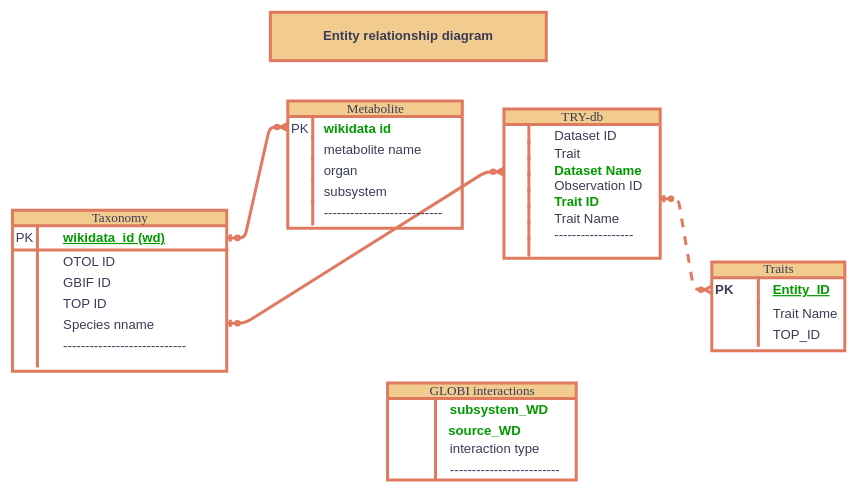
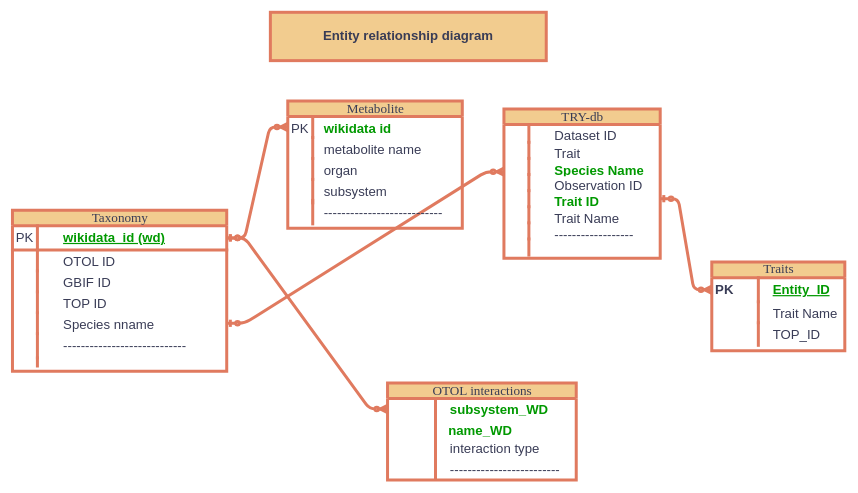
- <mxCell id="16" value="&lt;span style=&quot;white-space: pre;&quot;&gt;&#09;&lt;/span&gt;Dataset Name" style="shape=partialRectangle;top=0;left=0;right=0;bottom=0;html=1;align=left;verticalAlign=top;fillColor=none;spacingLeft=34;spacingRight=4;whiteSpace=wrap;overflow=hidden;rotatable=0;points=[[0,0.5],[1,0.5]];portConstraint=eastwest;dropTarget=0;fontSize=22;labelBackgroundColor=none;fontColor=#009900;fontStyle=1;strokeColor=#E07A5F;strokeWidth=5;" parent="11" vertex="1"><mxGeometry y="82.418" width="260.55" height="26.866" as="geometry" /></mxCell>
+ <mxCell id="16" value="&lt;span style=&quot;white-space: pre;&quot;&gt;&#09;&lt;/span&gt;Species Name" style="shape=partialRectangle;top=0;left=0;right=0;bottom=0;html=1;align=left;verticalAlign=top;fillColor=none;spacingLeft=34;spacingRight=4;whiteSpace=wrap;overflow=hidden;rotatable=0;points=[[0,0.5],[1,0.5]];portConstraint=eastwest;dropTarget=0;fontSize=22;labelBackgroundColor=none;fontColor=#009900;fontStyle=1;strokeColor=#E07A5F;strokeWidth=5;" parent="11" vertex="1"><mxGeometry y="82.418" width="260.55" height="26.866" as="geometry" /></mxCell>
- <mxCell id="35" value="" style="edgeStyle=entityRelationEdgeStyle;html=1;endArrow=ERzeroToMany;startArrow=ERzeroToOne;labelBackgroundColor=none;fontFamily=Verdana;fontSize=22;entryX=0;entryY=0.5;strokeColor=#E07A5F;fontColor=default;strokeWidth=5;dashed=1;" parent="1" source="20" target="29" edge="1"><mxGeometry width="100" height="100" relative="1" as="geometry"><mxPoint x="1158.277" y="691.642" as="sourcePoint" /><mxPoint x="1449.383" y="758.806" as="targetPoint" /></mxGeometry></mxCell>
+ <mxCell id="35" value="" style="edgeStyle=entityRelationEdgeStyle;html=1;endArrow=ERzeroToMany;startArrow=ERzeroToOne;labelBackgroundColor=none;fontFamily=Verdana;fontSize=22;entryX=0;entryY=0.5;strokeColor=#E07A5F;fontColor=default;strokeWidth=5;" parent="1" source="20" target="29" edge="1"><mxGeometry width="100" height="100" relative="1" as="geometry"><mxPoint x="1158.277" y="691.642" as="sourcePoint" /><mxPoint x="1449.383" y="758.806" as="targetPoint" /></mxGeometry></mxCell>
+ <mxCell id="41" value="" style="edgeStyle=entityRelationEdgeStyle;html=1;endArrow=ERzeroToMany;startArrow=ERzeroToOne;labelBackgroundColor=none;fontFamily=Verdana;fontSize=22;entryX=0;entryY=0.5;entryDx=0;entryDy=0;strokeColor=#E07A5F;fontColor=default;strokeWidth=5;" parent="1" source="43" target="37" edge="1"><mxGeometry width="100" height="100" relative="1" as="geometry"><mxPoint x="409.72" y="635.224" as="sourcePoint" /><mxPoint x="1366.21" y="836.716" as="targetPoint" /></mxGeometry></mxCell>
- <mxCell id="36" value="GLOBI interactions" style="swimlane;html=1;fontStyle=0;childLayout=stackLayout;horizontal=1;startSize=26;fillColor=#F2CC8F;horizontalStack=0;resizeParent=1;resizeLast=0;collapsible=1;marginBottom=0;swimlaneFillColor=#ffffff;align=center;rounded=0;shadow=0;comic=0;labelBackgroundColor=none;strokeWidth=5;fontFamily=Verdana;fontSize=22;strokeColor=#E07A5F;fontColor=#393C56;" parent="1" vertex="1"><mxGeometry x="645.38" y="637.91" width="314.62" height="162.09" as="geometry" /></mxCell>
+ <mxCell id="36" value="OTOL interactions" style="swimlane;html=1;fontStyle=0;childLayout=stackLayout;horizontal=1;startSize=26;fillColor=#F2CC8F;horizontalStack=0;resizeParent=1;resizeLast=0;collapsible=1;marginBottom=0;swimlaneFillColor=#ffffff;align=center;rounded=0;shadow=0;comic=0;labelBackgroundColor=none;strokeWidth=5;fontFamily=Verdana;fontSize=22;strokeColor=#E07A5F;fontColor=#393C56;" parent="1" vertex="1"><mxGeometry x="645.38" y="637.91" width="314.62" height="162.09" as="geometry" /></mxCell>
- <mxCell id="39" value="&lt;blockquote style=&quot;margin: 0 0 0 40px; border: none; padding: 0px;&quot;&gt;source_WD&lt;/blockquote&gt;" style="shape=partialRectangle;top=0;left=0;right=0;bottom=0;html=1;align=left;verticalAlign=top;fillColor=none;spacingLeft=60;spacingRight=4;whiteSpace=wrap;overflow=hidden;rotatable=0;points=[[0,0.5],[1,0.5]];portConstraint=eastwest;dropTarget=0;fontSize=22;fontColor=#009900;fontStyle=1;labelBackgroundColor=none;strokeColor=#E07A5F;strokeWidth=5;" parent="36" vertex="1"><mxGeometry y="60.93" width="314.62" height="34.93" as="geometry" /></mxCell>
+ <mxCell id="39" value="&lt;blockquote style=&quot;margin: 0 0 0 40px; border: none; padding: 0px;&quot;&gt;name_WD&lt;/blockquote&gt;" style="shape=partialRectangle;top=0;left=0;right=0;bottom=0;html=1;align=left;verticalAlign=top;fillColor=none;spacingLeft=60;spacingRight=4;whiteSpace=wrap;overflow=hidden;rotatable=0;points=[[0,0.5],[1,0.5]];portConstraint=eastwest;dropTarget=0;fontSize=22;fontColor=#009900;fontStyle=1;labelBackgroundColor=none;strokeColor=#E07A5F;strokeWidth=5;" parent="36" vertex="1"><mxGeometry y="60.93" width="314.62" height="34.93" as="geometry" /></mxCell>
